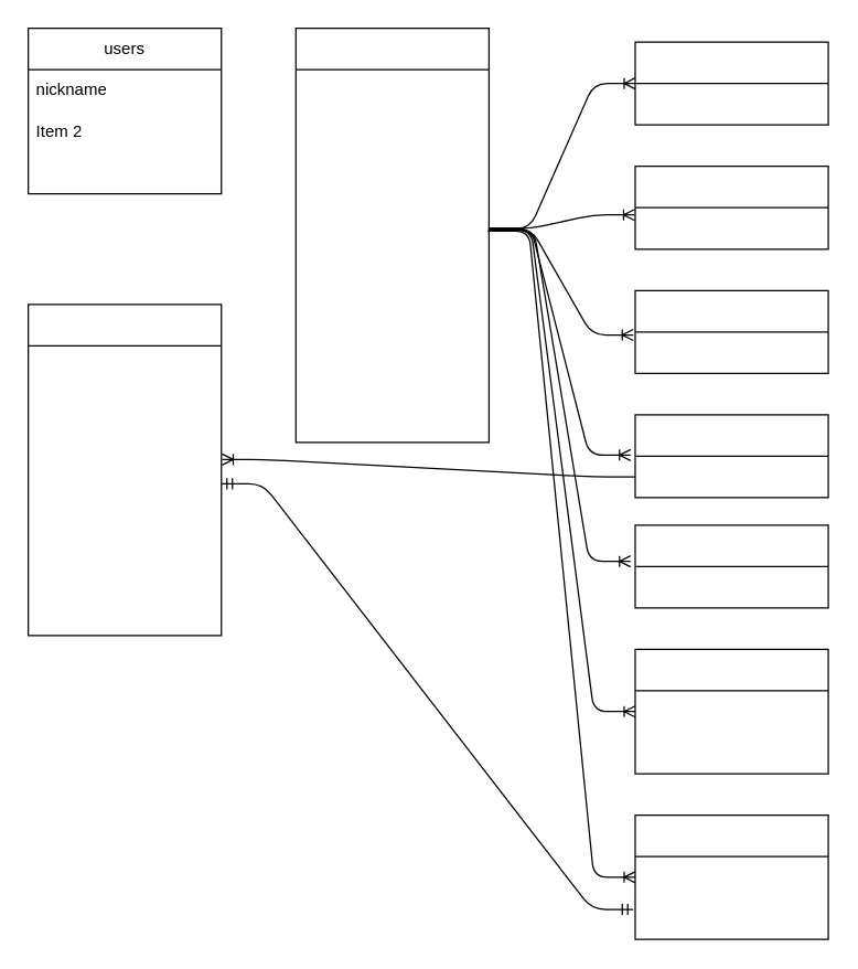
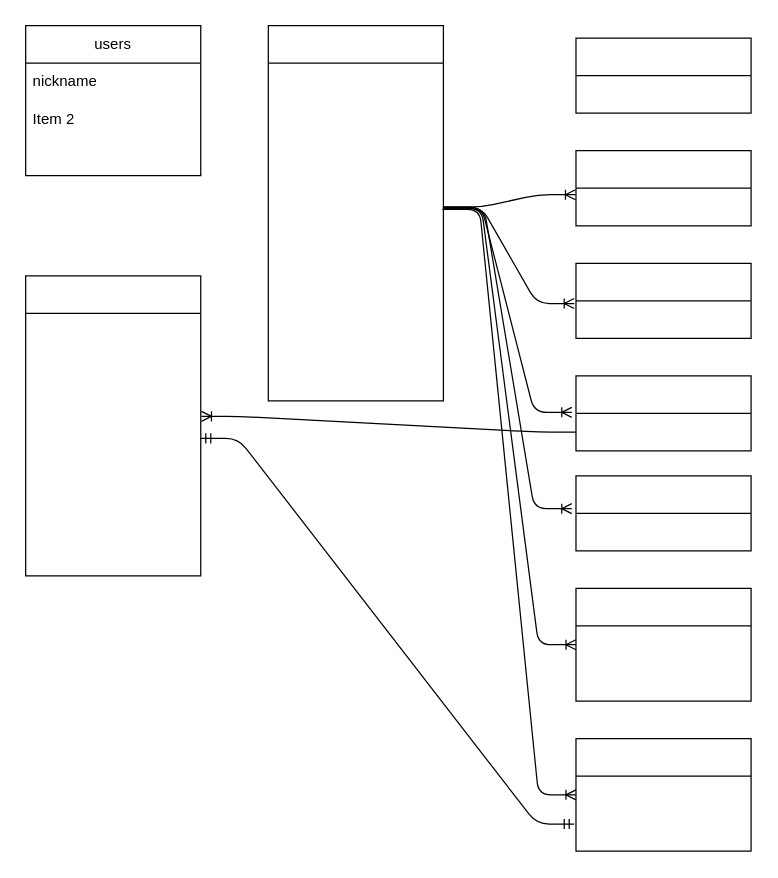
- <mxCell id="40" value="" style="edgeStyle=entityRelationEdgeStyle;fontSize=12;html=1;endArrow=ERoneToMany;fontColor=#FFFFFF;entryX=0;entryY=0.5;entryDx=0;entryDy=0;exitX=0.997;exitY=-0.16;exitDx=0;exitDy=0;exitPerimeter=0;" edge="1" parent="1" source="11" target="16"><mxGeometry width="100" height="100" relative="1" as="geometry"><mxPoint x="280" y="280" as="sourcePoint" /><mxPoint x="380" y="180" as="targetPoint" /></mxGeometry></mxCell>
